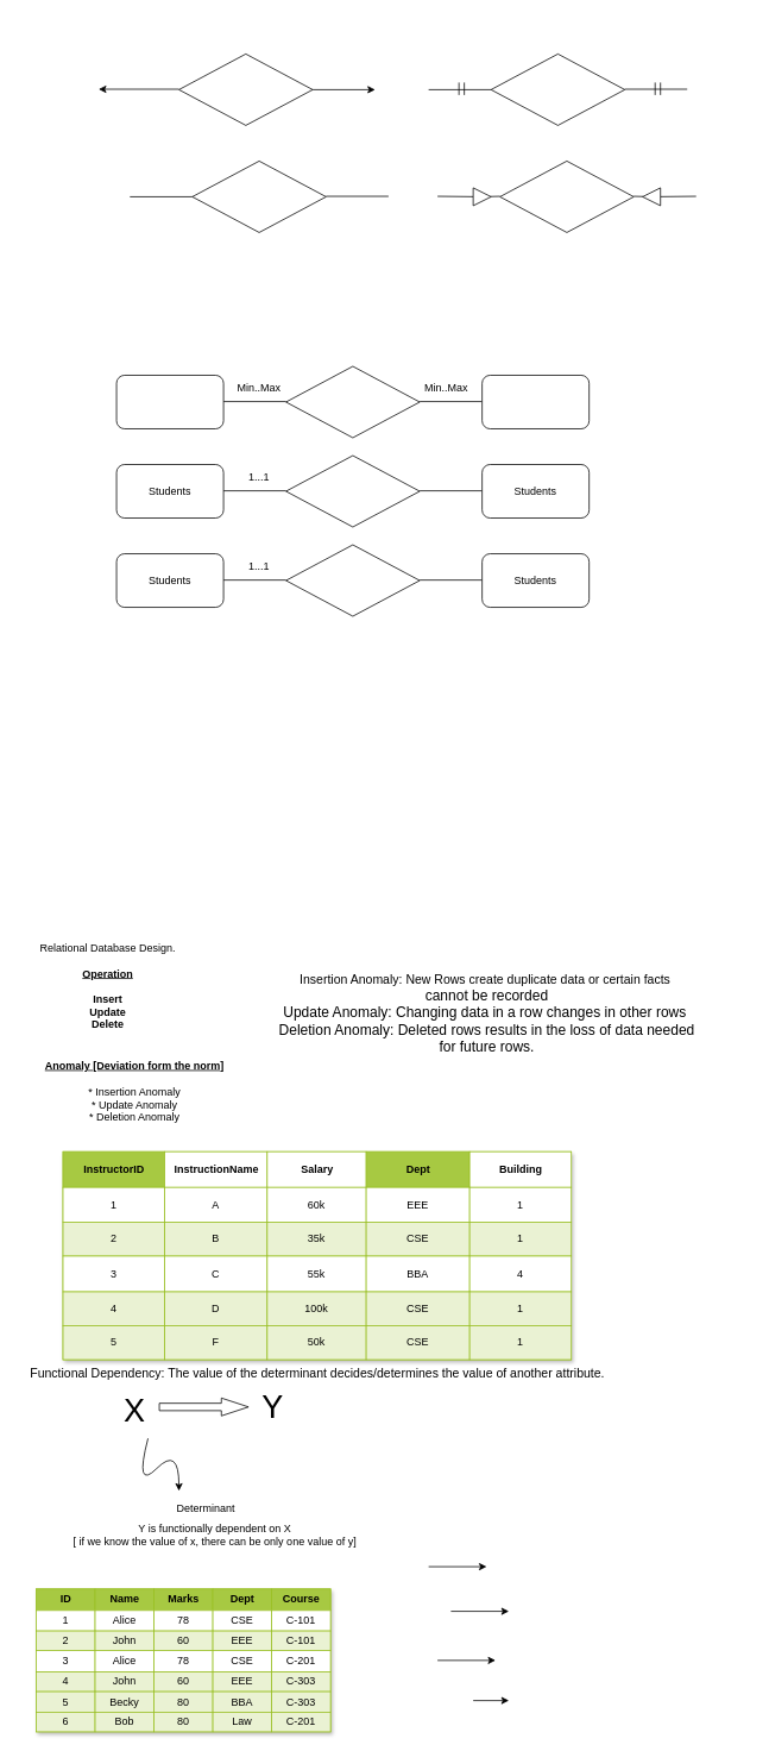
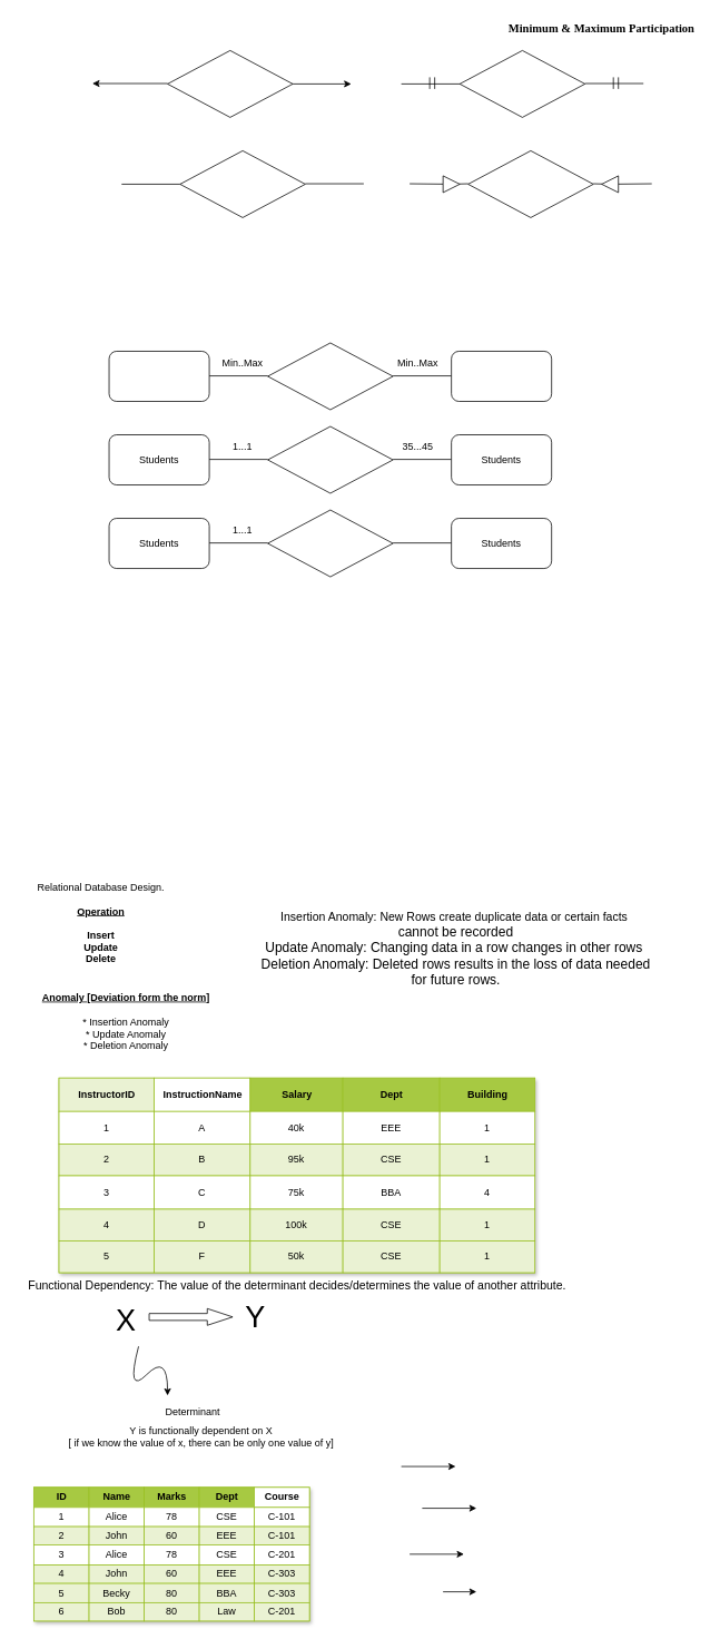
+ <mxCell id="2" value="&lt;font face=&quot;Times New Roman&quot; style=&quot;font-size: 14px;&quot;&gt;&lt;b&gt;Minimum &amp;amp; Maximum Participation&lt;/b&gt;&lt;/font&gt;" style="text;html=1;align=center;verticalAlign=middle;whiteSpace=wrap;rounded=0;" parent="1" vertex="1"><mxGeometry x="600" y="20" width="240" height="30" as="geometry" /></mxCell>
+ <mxCell id="15" value="35...45" style="text;html=1;align=center;verticalAlign=middle;whiteSpace=wrap;rounded=0;" parent="11" vertex="1"><mxGeometry x="340" y="10" width="60" height="30" as="geometry" /></mxCell>
- <mxCell id="56" value="InstructorID" style="connectable=0;recursiveResize=0;strokeColor=inherit;fillColor=#A7C942;align=center;fontStyle=1;fontColor=#000000;html=1;" parent="55" vertex="1"><mxGeometry width="114" height="40" as="geometry"><mxRectangle width="114" height="40" as="alternateBounds" /></mxGeometry></mxCell>
+ <mxCell id="56" value="InstructorID" style="connectable=0;recursiveResize=0;strokeColor=inherit;fillColor=#eaf2d3;align=center;fontStyle=1;fontColor=#000000;html=1;" parent="55" vertex="1"><mxGeometry width="114" height="40" as="geometry"><mxRectangle width="114" height="40" as="alternateBounds" /></mxGeometry></mxCell>
- <mxCell id="58" value="Salary" style="connectable=0;recursiveResize=0;strokeColor=inherit;fillColor=#ffffff;align=center;fontStyle=1;fontColor=#000000;html=1;" parent="55" vertex="1"><mxGeometry x="229" width="111" height="40" as="geometry"><mxRectangle width="111" height="40" as="alternateBounds" /></mxGeometry></mxCell>
+ <mxCell id="58" value="Salary" style="connectable=0;recursiveResize=0;strokeColor=inherit;fillColor=#A7C942;align=center;fontStyle=1;fontColor=#000000;html=1;" parent="55" vertex="1"><mxGeometry x="229" width="111" height="40" as="geometry"><mxRectangle width="111" height="40" as="alternateBounds" /></mxGeometry></mxCell>
- <mxCell id="60" value="Building" style="connectable=0;recursiveResize=0;strokeColor=inherit;fillColor=#ffffff;align=center;fontStyle=1;fontColor=#000000;html=1;" parent="55" vertex="1"><mxGeometry x="456" width="114" height="40" as="geometry"><mxRectangle width="114" height="40" as="alternateBounds" /></mxGeometry></mxCell>
+ <mxCell id="60" value="Building" style="connectable=0;recursiveResize=0;strokeColor=inherit;fillColor=#A7C942;align=center;fontStyle=1;fontColor=#000000;html=1;" parent="55" vertex="1"><mxGeometry x="456" width="114" height="40" as="geometry"><mxRectangle width="114" height="40" as="alternateBounds" /></mxGeometry></mxCell>
- <mxCell id="64" value="60k" style="connectable=0;recursiveResize=0;strokeColor=inherit;fillColor=inherit;align=center;whiteSpace=wrap;html=1;fontColor=#000000;" parent="61" vertex="1"><mxGeometry x="229" width="111" height="39" as="geometry"><mxRectangle width="111" height="39" as="alternateBounds" /></mxGeometry></mxCell>
+ <mxCell id="64" value="40k" style="connectable=0;recursiveResize=0;strokeColor=inherit;fillColor=inherit;align=center;whiteSpace=wrap;html=1;fontColor=#000000;" parent="61" vertex="1"><mxGeometry x="229" width="111" height="39" as="geometry"><mxRectangle width="111" height="39" as="alternateBounds" /></mxGeometry></mxCell>
- <mxCell id="70" value="35k" style="connectable=0;recursiveResize=0;strokeColor=inherit;fillColor=inherit;whiteSpace=wrap;html=1;fontColor=#000000;" parent="67" vertex="1"><mxGeometry x="229" width="111" height="38" as="geometry"><mxRectangle width="111" height="38" as="alternateBounds" /></mxGeometry></mxCell>
+ <mxCell id="70" value="95k" style="connectable=0;recursiveResize=0;strokeColor=inherit;fillColor=inherit;whiteSpace=wrap;html=1;fontColor=#000000;" parent="67" vertex="1"><mxGeometry x="229" width="111" height="38" as="geometry"><mxRectangle width="111" height="38" as="alternateBounds" /></mxGeometry></mxCell>
- <mxCell id="76" value="55k" style="connectable=0;recursiveResize=0;strokeColor=inherit;fillColor=inherit;fontStyle=0;align=center;whiteSpace=wrap;html=1;fontColor=#000000;" parent="73" vertex="1"><mxGeometry x="229" width="111" height="40" as="geometry"><mxRectangle width="111" height="40" as="alternateBounds" /></mxGeometry></mxCell>
+ <mxCell id="76" value="75k" style="connectable=0;recursiveResize=0;strokeColor=inherit;fillColor=inherit;fontStyle=0;align=center;whiteSpace=wrap;html=1;fontColor=#000000;" parent="73" vertex="1"><mxGeometry x="229" width="111" height="40" as="geometry"><mxRectangle width="111" height="40" as="alternateBounds" /></mxGeometry></mxCell>
- <mxCell id="105" value="Course" style="connectable=0;recursiveResize=0;strokeColor=inherit;fillColor=#A7C942;align=center;fontStyle=1;fontColor=#000000;html=1;fontSize=12;" parent="100" vertex="1"><mxGeometry x="264" width="66" height="24" as="geometry"><mxRectangle width="66" height="24" as="alternateBounds" /></mxGeometry></mxCell>
+ <mxCell id="105" value="Course" style="connectable=0;recursiveResize=0;strokeColor=inherit;fillColor=#ffffff;align=center;fontStyle=1;fontColor=#000000;html=1;fontSize=12;" parent="100" vertex="1"><mxGeometry x="264" width="66" height="24" as="geometry"><mxRectangle width="66" height="24" as="alternateBounds" /></mxGeometry></mxCell>
